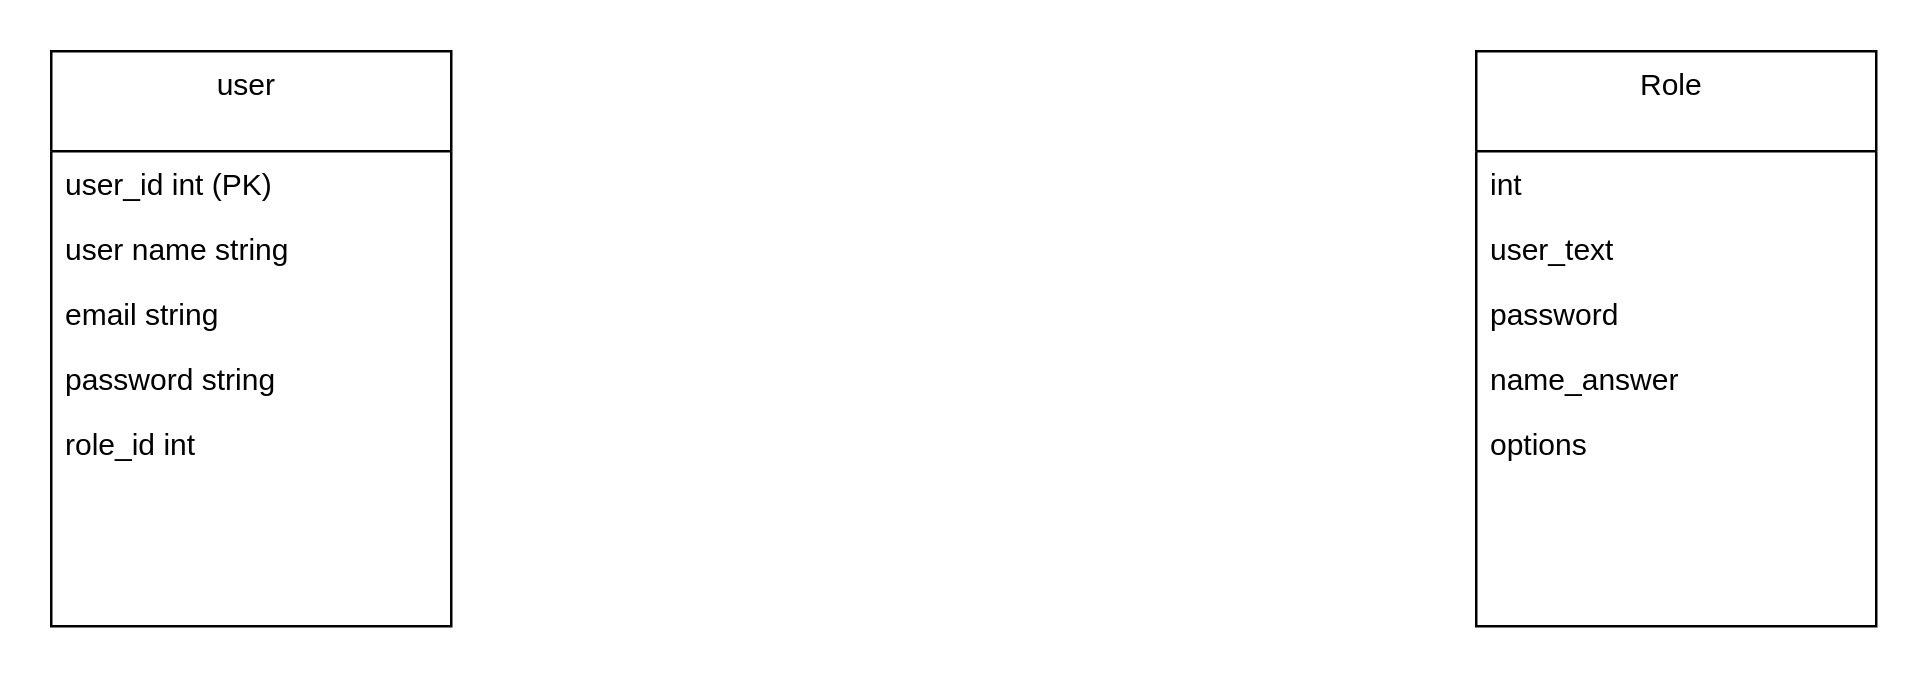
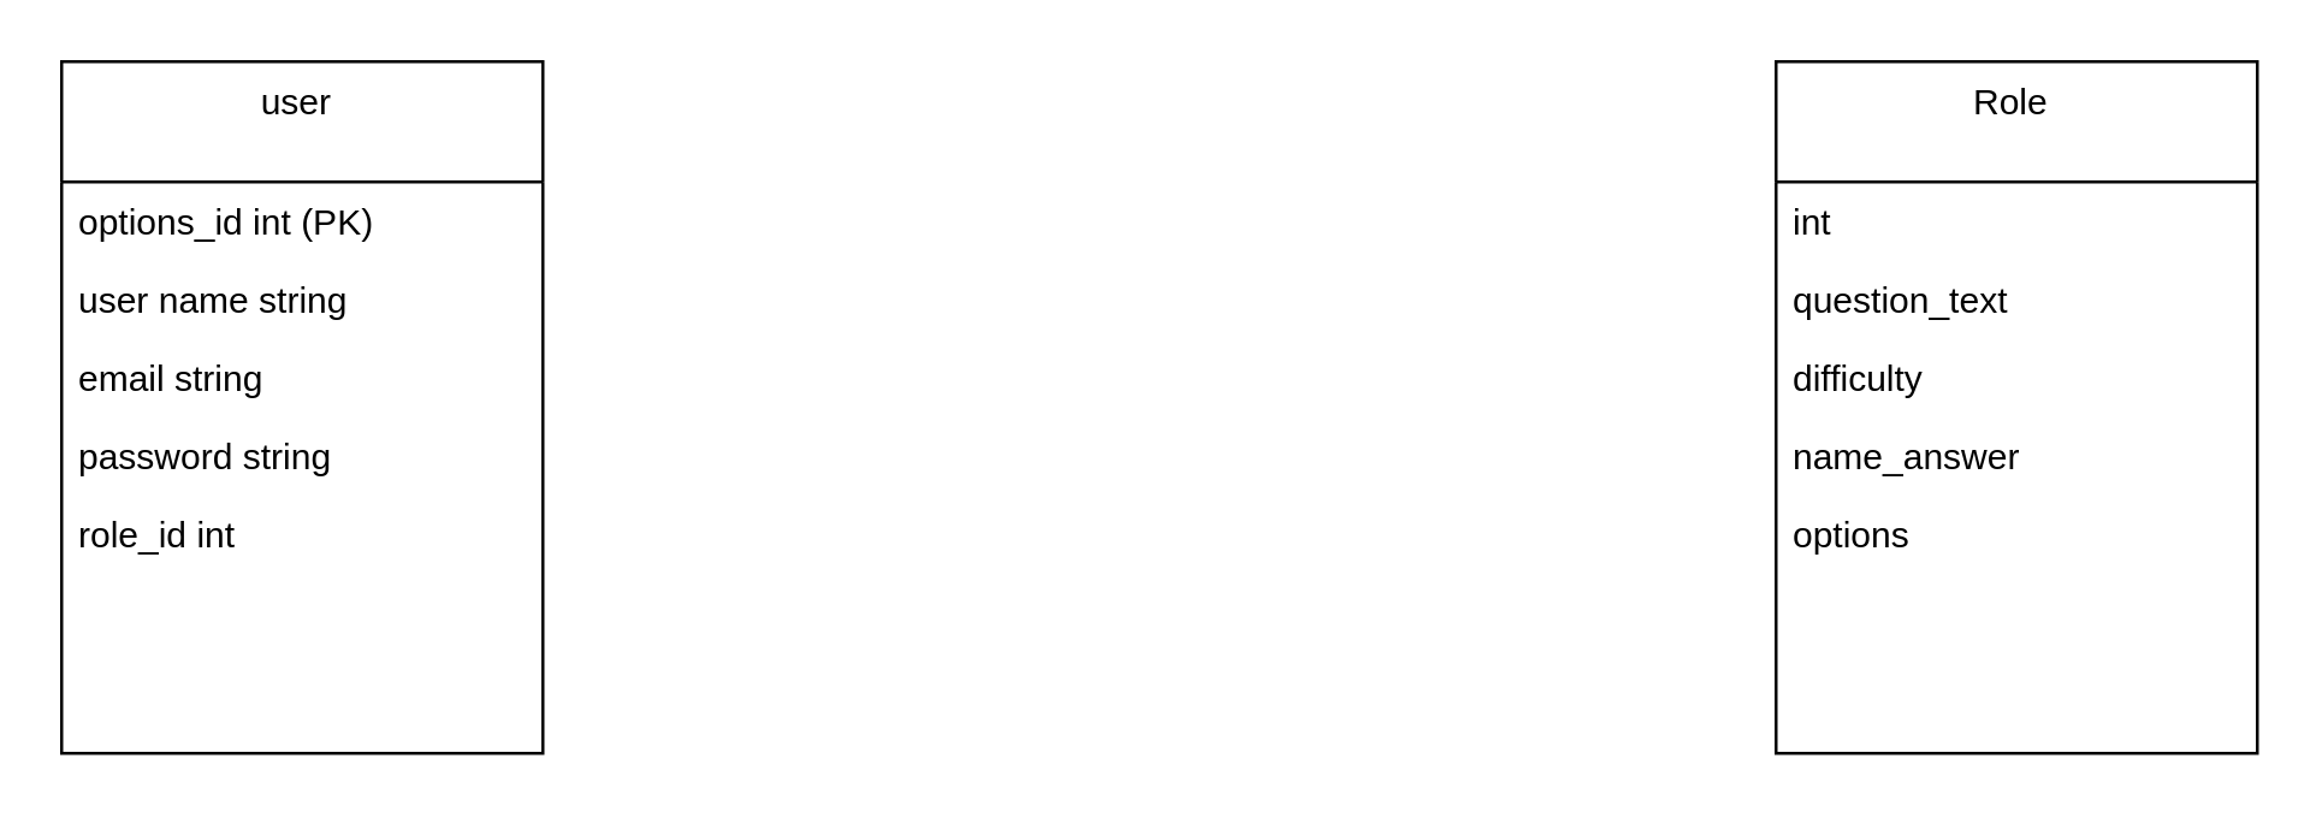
- <mxCell id="3" value="user_id int (PK)" style="text;align=left;verticalAlign=top;spacingLeft=4;spacingRight=4;overflow=hidden;rotatable=0;points=[[0,0.5],[1,0.5]];portConstraint=eastwest;rounded=0;shadow=0;html=0;" vertex="1" parent="2"><mxGeometry y="40" width="160" height="26" as="geometry" /></mxCell>
+ <mxCell id="3" value="options_id int (PK)" style="text;align=left;verticalAlign=top;spacingLeft=4;spacingRight=4;overflow=hidden;rotatable=0;points=[[0,0.5],[1,0.5]];portConstraint=eastwest;rounded=0;shadow=0;html=0;" vertex="1" parent="2"><mxGeometry y="40" width="160" height="26" as="geometry" /></mxCell>
- <mxCell id="10" value="user_text" style="text;align=left;verticalAlign=top;spacingLeft=4;spacingRight=4;overflow=hidden;rotatable=0;points=[[0,0.5],[1,0.5]];portConstraint=eastwest;rounded=0;shadow=0;html=0;" vertex="1" parent="8"><mxGeometry y="66" width="160" height="26" as="geometry" /></mxCell>
+ <mxCell id="10" value="question_text" style="text;align=left;verticalAlign=top;spacingLeft=4;spacingRight=4;overflow=hidden;rotatable=0;points=[[0,0.5],[1,0.5]];portConstraint=eastwest;rounded=0;shadow=0;html=0;" vertex="1" parent="8"><mxGeometry y="66" width="160" height="26" as="geometry" /></mxCell>
- <mxCell id="11" value="password" style="text;align=left;verticalAlign=top;spacingLeft=4;spacingRight=4;overflow=hidden;rotatable=0;points=[[0,0.5],[1,0.5]];portConstraint=eastwest;rounded=0;shadow=0;html=0;" vertex="1" parent="8"><mxGeometry y="92" width="160" height="26" as="geometry" /></mxCell>
+ <mxCell id="11" value="difficulty" style="text;align=left;verticalAlign=top;spacingLeft=4;spacingRight=4;overflow=hidden;rotatable=0;points=[[0,0.5],[1,0.5]];portConstraint=eastwest;rounded=0;shadow=0;html=0;" vertex="1" parent="8"><mxGeometry y="92" width="160" height="26" as="geometry" /></mxCell>
